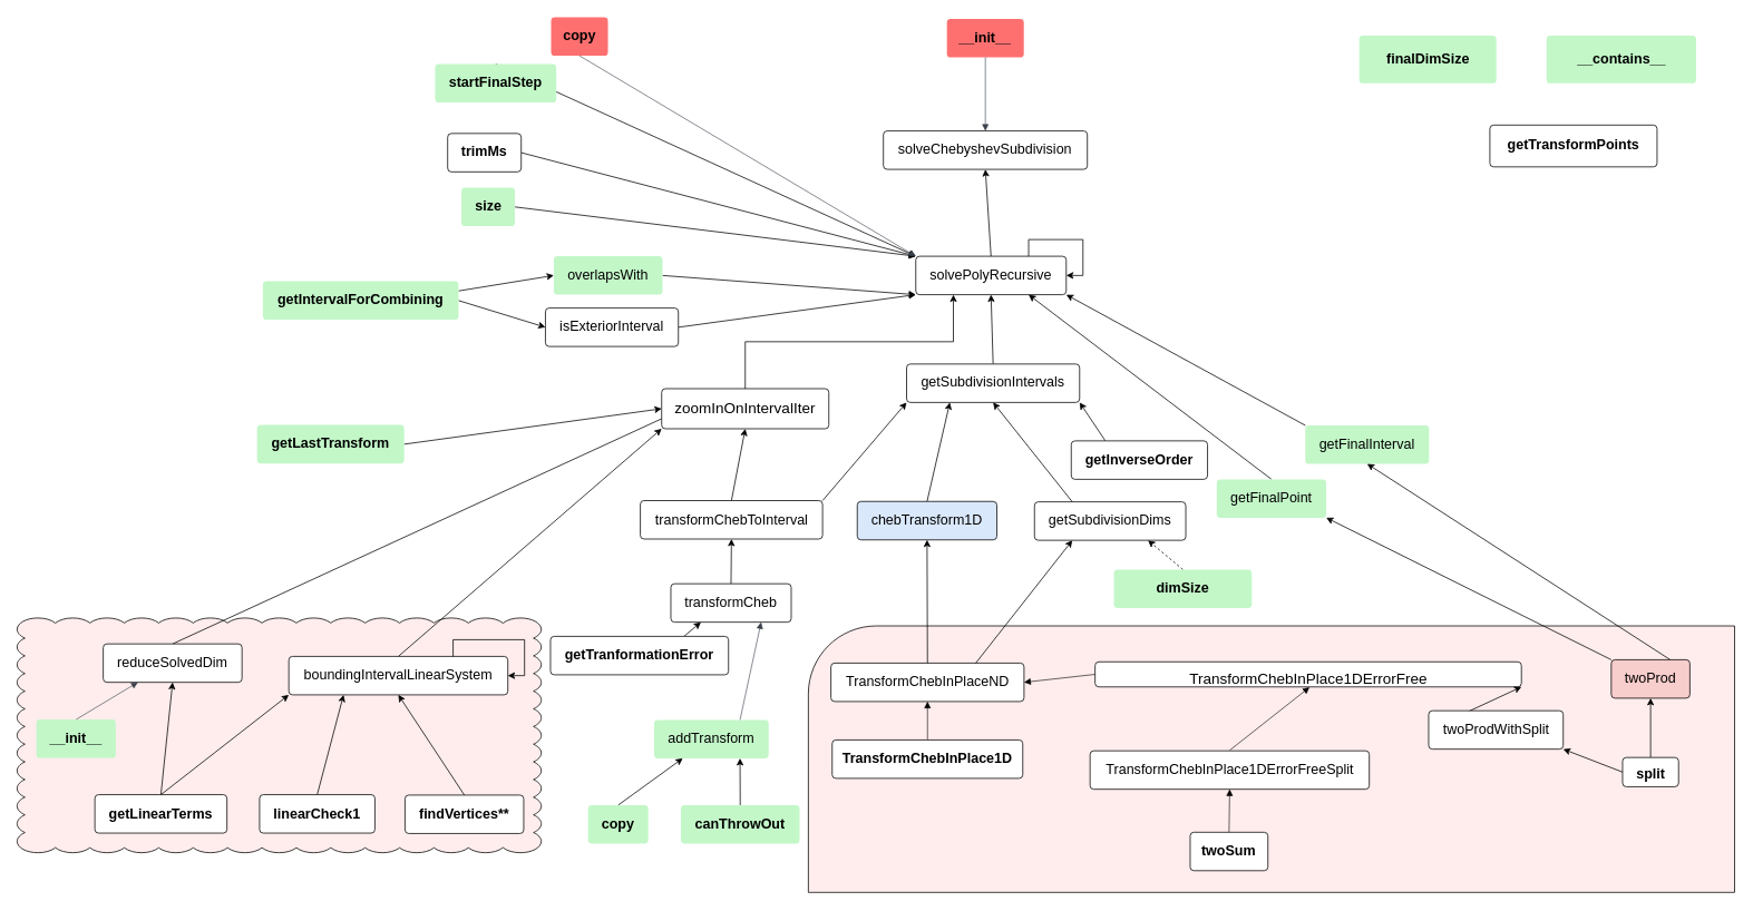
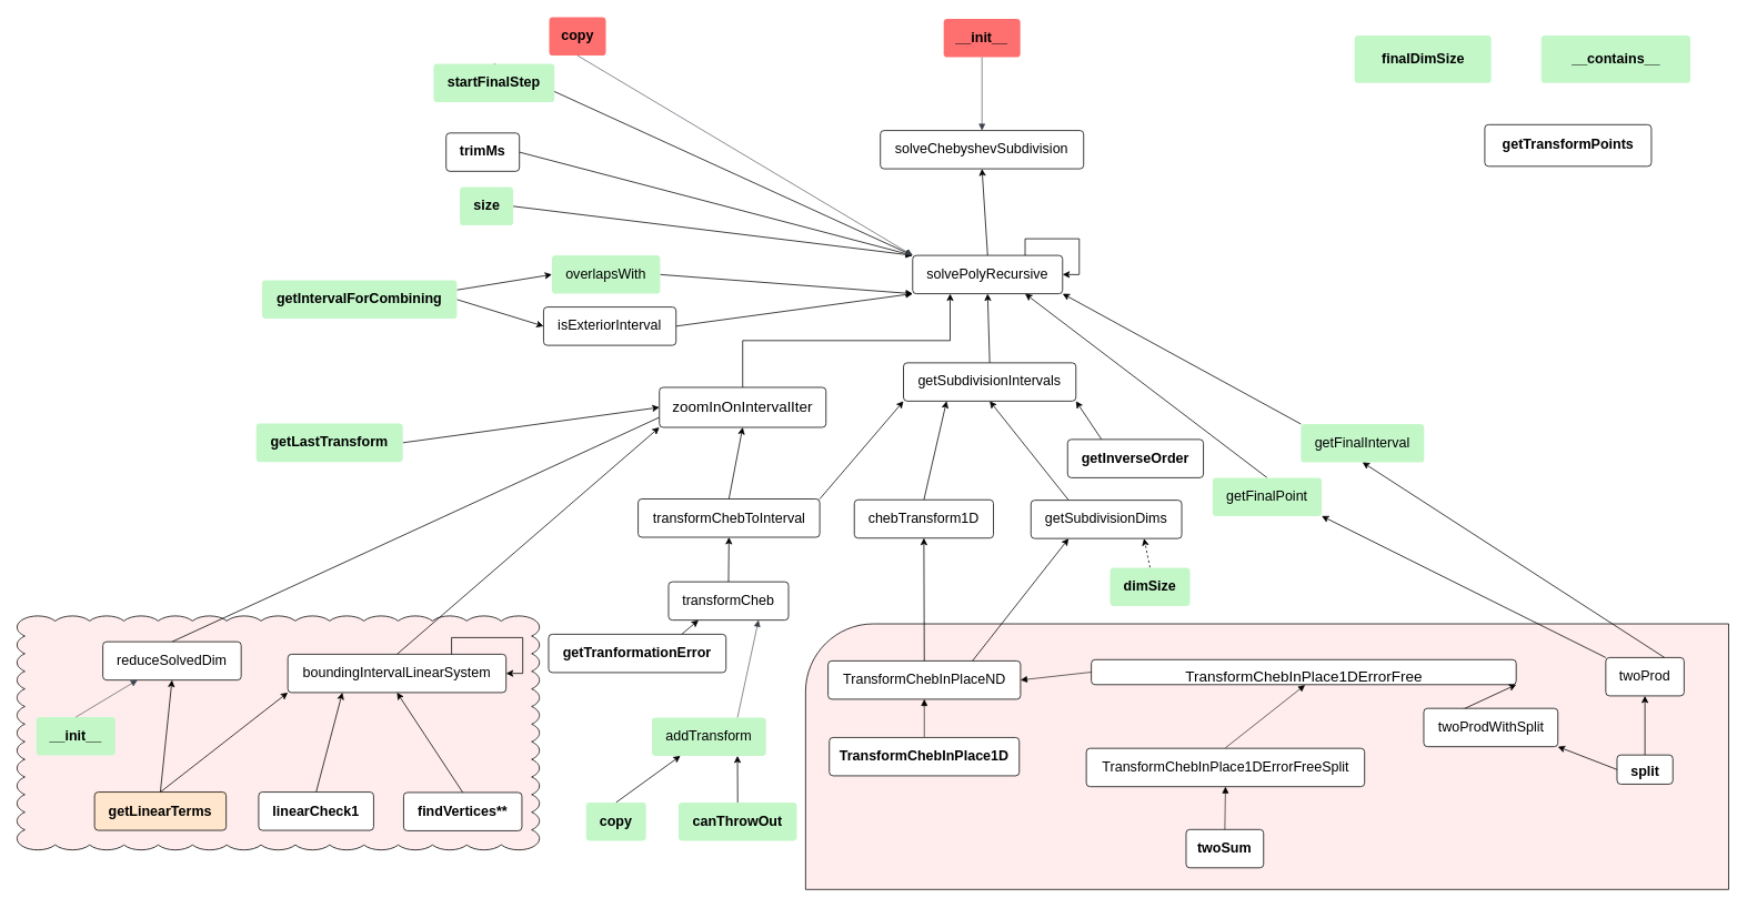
- <mxCell id="58" value="chebTransform1D" style="html=1;overflow=block;blockSpacing=1;whiteSpace=wrap;fontSize=16.7;spacing=9;rounded=1;absoluteArcSize=1;arcSize=9;strokeWidth=NaN;lucidId=tFvGEyg3GKGr;fillColor=#dae8fc;" parent="1" vertex="1"><mxGeometry x="1025" y="599.5" width="167" height="46" as="geometry" /></mxCell>
+ <mxCell id="58" value="chebTransform1D" style="html=1;overflow=block;blockSpacing=1;whiteSpace=wrap;fontSize=16.7;spacing=9;rounded=1;absoluteArcSize=1;arcSize=9;strokeWidth=NaN;lucidId=tFvGEyg3GKGr;" parent="1" vertex="1"><mxGeometry x="1025" y="599.5" width="167" height="46" as="geometry" /></mxCell>
- <mxCell id="15" value="&lt;b&gt;dimSize&lt;/b&gt;" style="html=1;overflow=block;blockSpacing=1;whiteSpace=wrap;fontSize=16.7;spacing=9;strokeColor=#unset;fillOpacity=100;rounded=1;absoluteArcSize=1;arcSize=9;fillColor=#c3f7c8;strokeWidth=NaN;lucidId=quvGLQl-J0F1;" parent="1" vertex="1"><mxGeometry x="1332" y="681" width="165" height="46" as="geometry" /></mxCell>
+ <mxCell id="15" value="&lt;b&gt;dimSize&lt;/b&gt;" style="html=1;overflow=block;blockSpacing=1;whiteSpace=wrap;fontSize=16.7;spacing=9;strokeColor=#unset;fillOpacity=100;rounded=1;absoluteArcSize=1;arcSize=9;fillColor=#c3f7c8;strokeWidth=NaN;lucidId=quvGLQl-J0F1;" parent="1" vertex="1"><mxGeometry x="1332" y="681" width="96" height="46" as="geometry" /></mxCell>
- <mxCell id="46" value="&lt;span style=&quot;font-weight: normal;&quot;&gt;twoProd&lt;/span&gt;" style="html=1;overflow=block;blockSpacing=1;whiteSpace=wrap;fontSize=16.7;fontStyle=1;spacing=9;rounded=1;absoluteArcSize=1;arcSize=9;strokeWidth=NaN;lucidId=VDvGA5.Qc8Cz;fillColor=#f8cecc;" parent="1" vertex="1"><mxGeometry x="1927" y="789" width="94" height="46" as="geometry" /></mxCell>
+ <mxCell id="46" value="&lt;span style=&quot;font-weight: normal;&quot;&gt;twoProd&lt;/span&gt;" style="html=1;overflow=block;blockSpacing=1;whiteSpace=wrap;fontSize=16.7;fontStyle=1;spacing=9;rounded=1;absoluteArcSize=1;arcSize=9;strokeWidth=NaN;lucidId=VDvGA5.Qc8Cz;" parent="1" vertex="1"><mxGeometry x="1927" y="789" width="94" height="46" as="geometry" /></mxCell>
- <mxCell id="36" value="&lt;b&gt;getLinearTerms&lt;/b&gt;" style="html=1;overflow=block;blockSpacing=1;whiteSpace=wrap;fontSize=16.7;spacing=9;rounded=1;absoluteArcSize=1;arcSize=9;strokeWidth=NaN;lucidId=MxvGIrtS~3qU;" parent="1" vertex="1"><mxGeometry x="113" y="950.5" width="158" height="46" as="geometry" /></mxCell>
+ <mxCell id="36" value="&lt;b&gt;getLinearTerms&lt;/b&gt;" style="html=1;overflow=block;blockSpacing=1;whiteSpace=wrap;fontSize=16.7;spacing=9;rounded=1;absoluteArcSize=1;arcSize=9;strokeWidth=NaN;lucidId=MxvGIrtS~3qU;fillColor=#ffe6cc;" parent="1" vertex="1"><mxGeometry x="113" y="950.5" width="158" height="46" as="geometry" /></mxCell>
